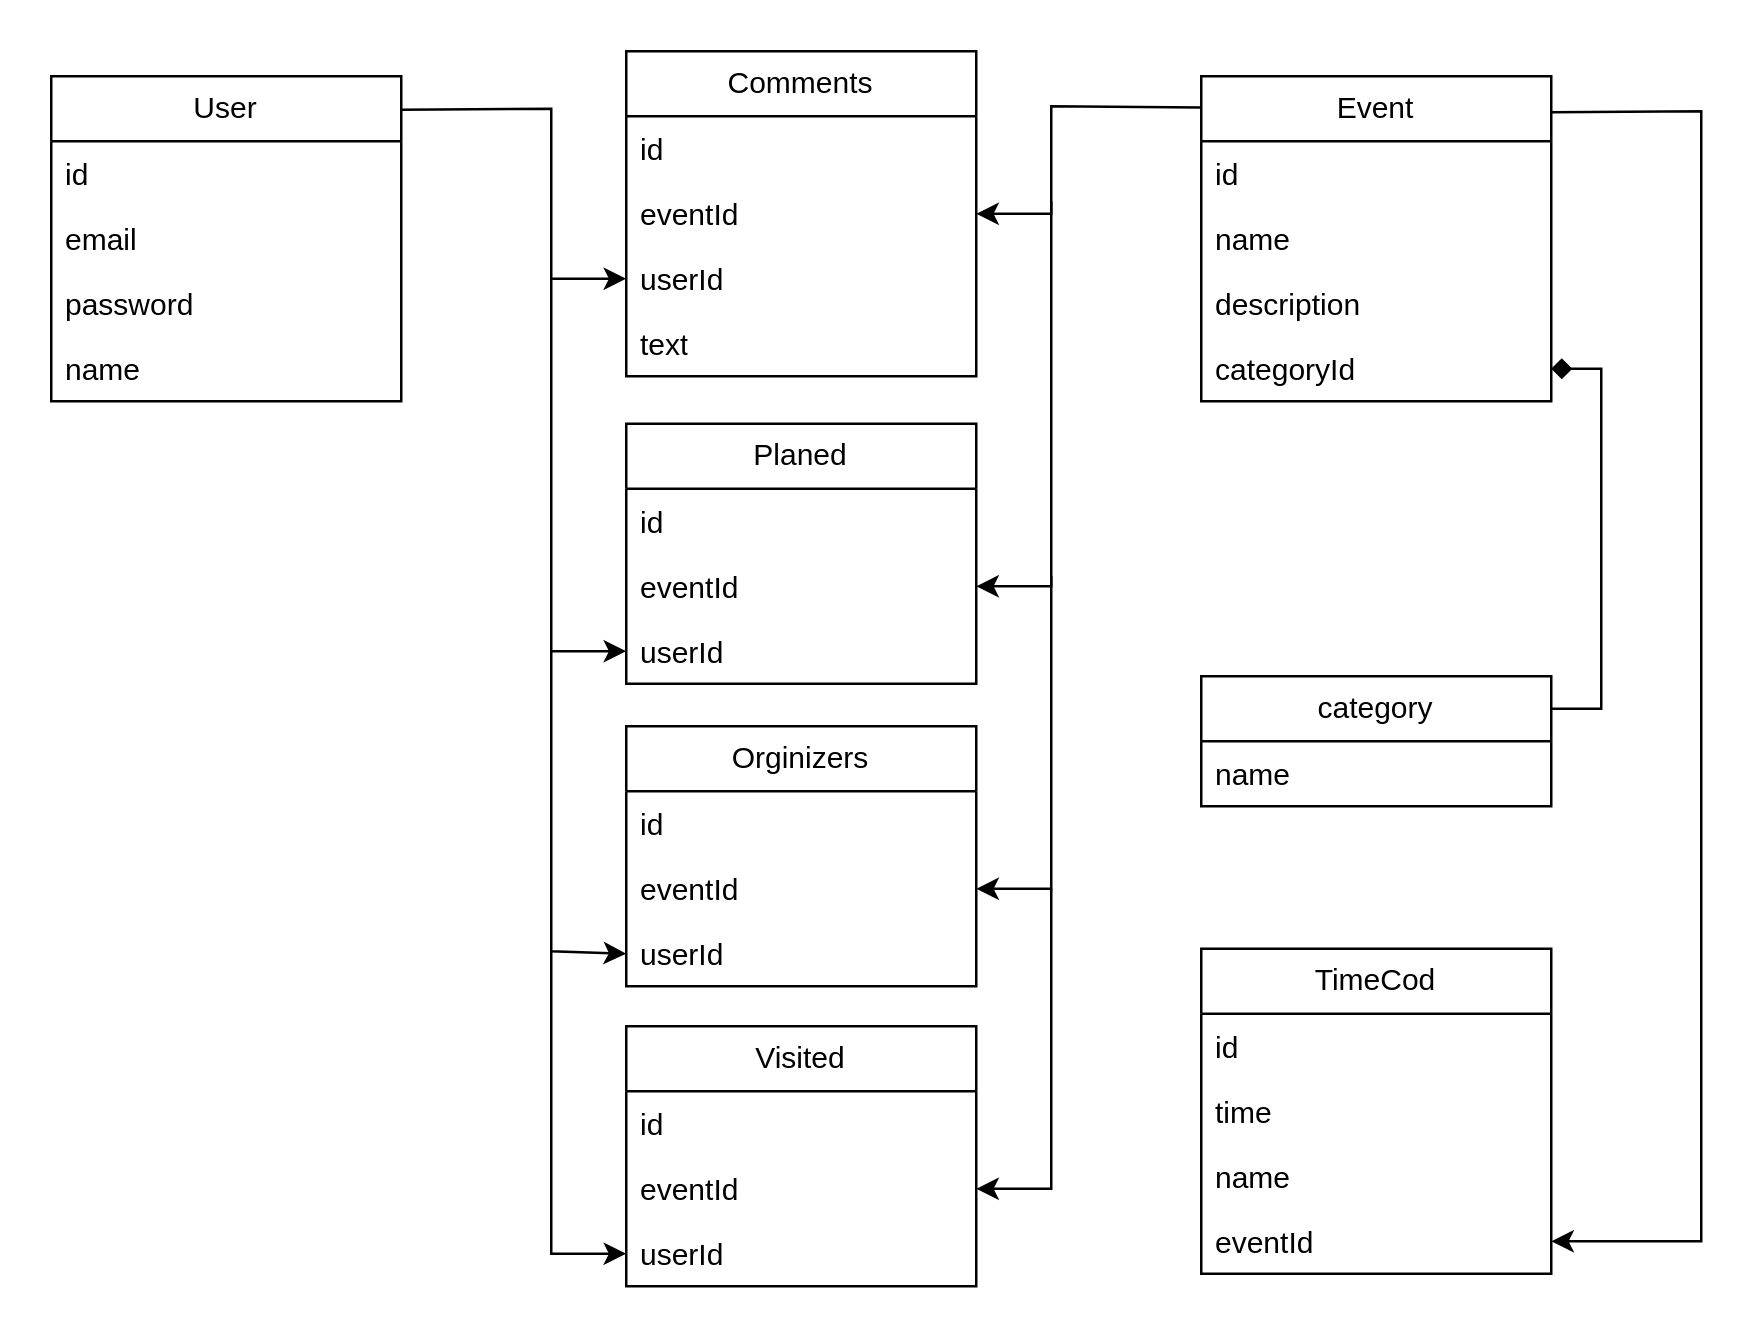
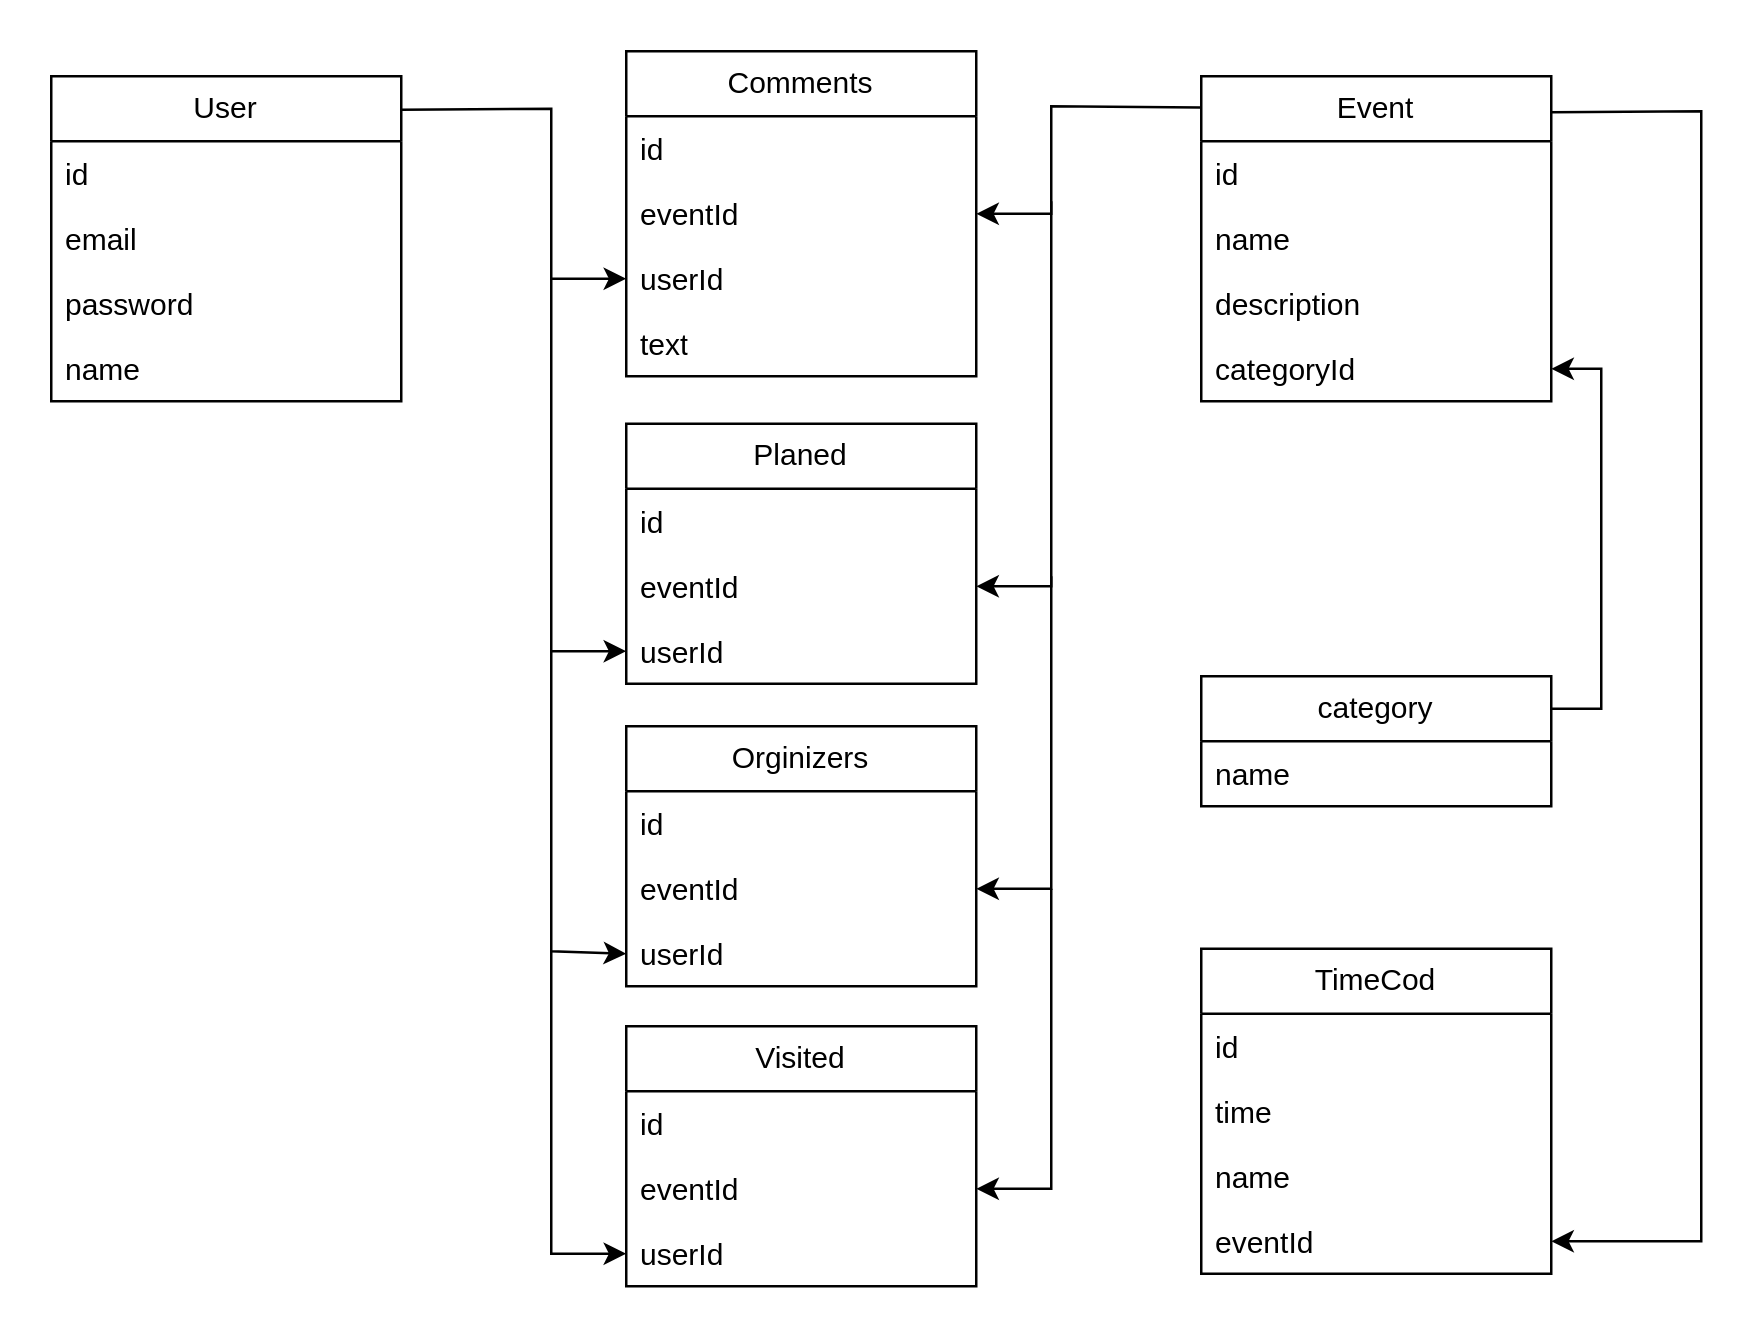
- <mxCell id="14" value="" style="endArrow=diamond;html=1;rounded=0;exitX=1;exitY=0.25;exitDx=0;exitDy=0;entryX=1;entryY=0.5;entryDx=0;entryDy=0;" edge="1" parent="1" source="12" target="11"><mxGeometry width="50" height="50" relative="1" as="geometry"><mxPoint x="660" y="270" as="sourcePoint" /><mxPoint x="710" y="220" as="targetPoint" /><Array as="points"><mxPoint x="640" y="283" /><mxPoint x="640" y="147" /></Array></mxGeometry></mxCell>
+ <mxCell id="14" value="" style="endArrow=classic;html=1;rounded=0;exitX=1;exitY=0.25;exitDx=0;exitDy=0;entryX=1;entryY=0.5;entryDx=0;entryDy=0;" edge="1" parent="1" source="12" target="11"><mxGeometry width="50" height="50" relative="1" as="geometry"><mxPoint x="660" y="270" as="sourcePoint" /><mxPoint x="710" y="220" as="targetPoint" /><Array as="points"><mxPoint x="640" y="283" /><mxPoint x="640" y="147" /></Array></mxGeometry></mxCell>
